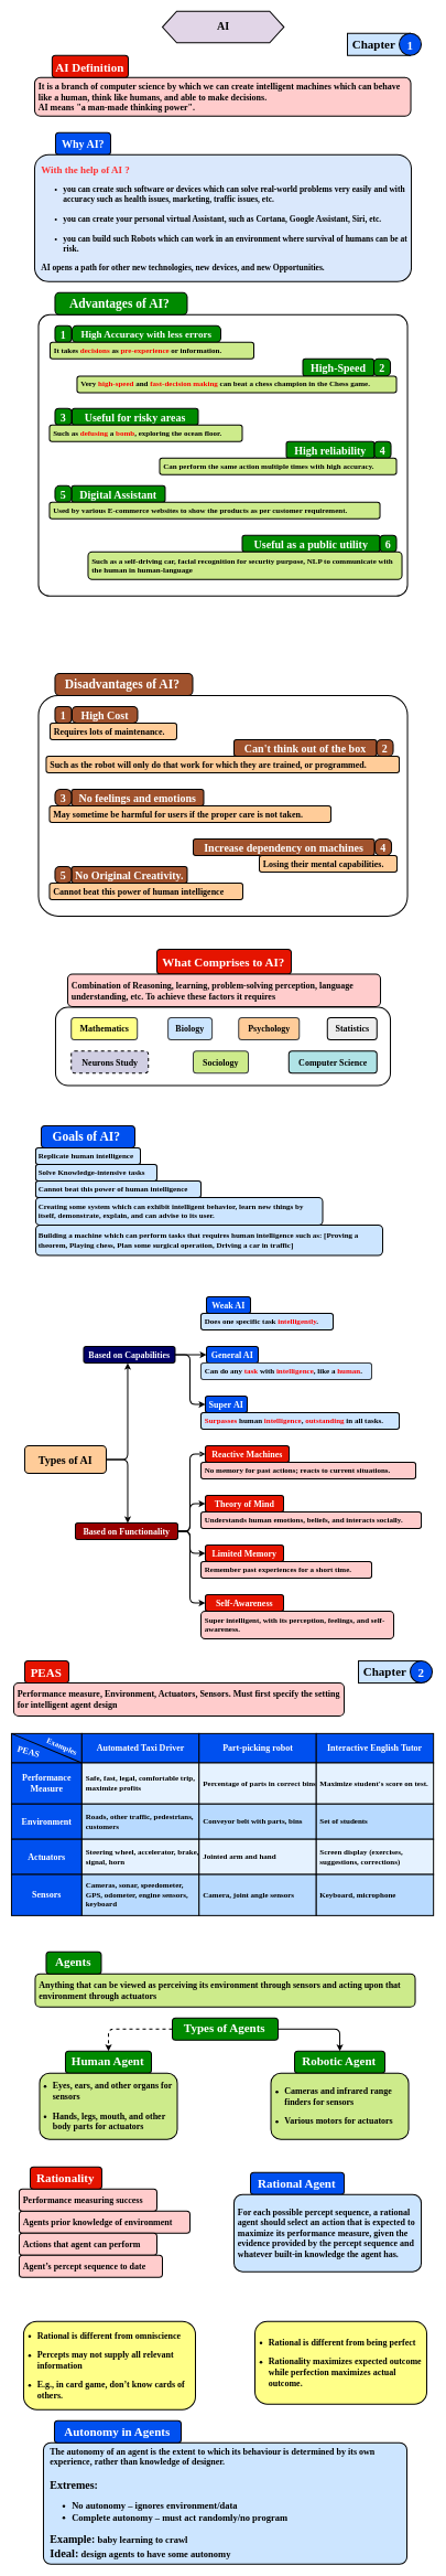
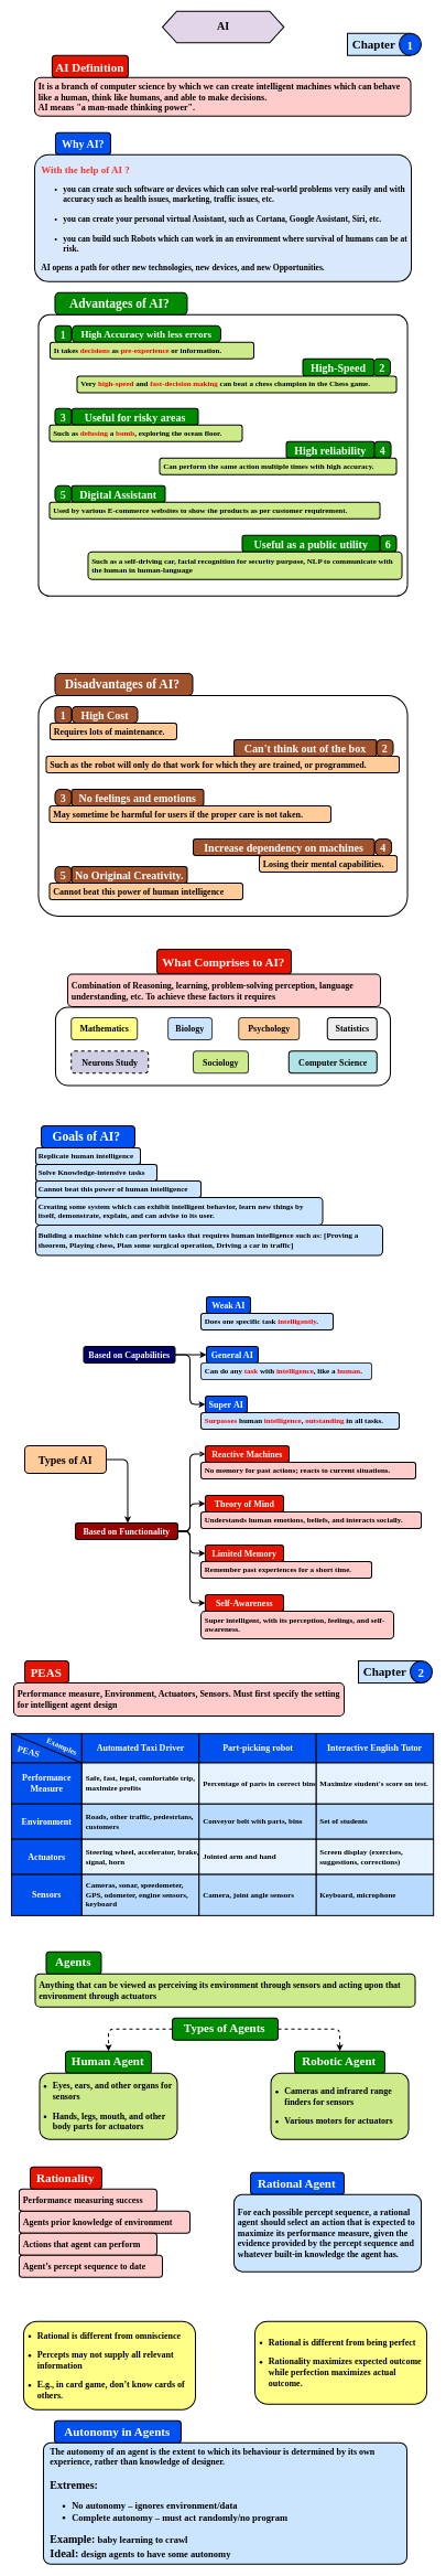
- <mxCell id="136" style="edgeStyle=orthogonalEdgeStyle;rounded=1;orthogonalLoop=1;jettySize=auto;html=1;curved=0;strokeWidth=2;" parent="134" source="135" target="140" edge="1"><mxGeometry relative="1" as="geometry"><Array as="points"><mxPoint x="187" y="295" /></Array></mxGeometry></mxCell>
- <mxCell id="102" style="edgeStyle=orthogonalEdgeStyle;rounded=1;orthogonalLoop=1;jettySize=auto;html=1;strokeWidth=2;curved=0;" parent="1" source="104" target="106" edge="1"><mxGeometry relative="1" as="geometry" /></mxCell>
+ <mxCell id="102" style="edgeStyle=orthogonalEdgeStyle;rounded=1;orthogonalLoop=1;jettySize=auto;html=1;strokeWidth=2;curved=0;dashed=1;" parent="1" source="104" target="106" edge="1"><mxGeometry relative="1" as="geometry" /></mxCell>
